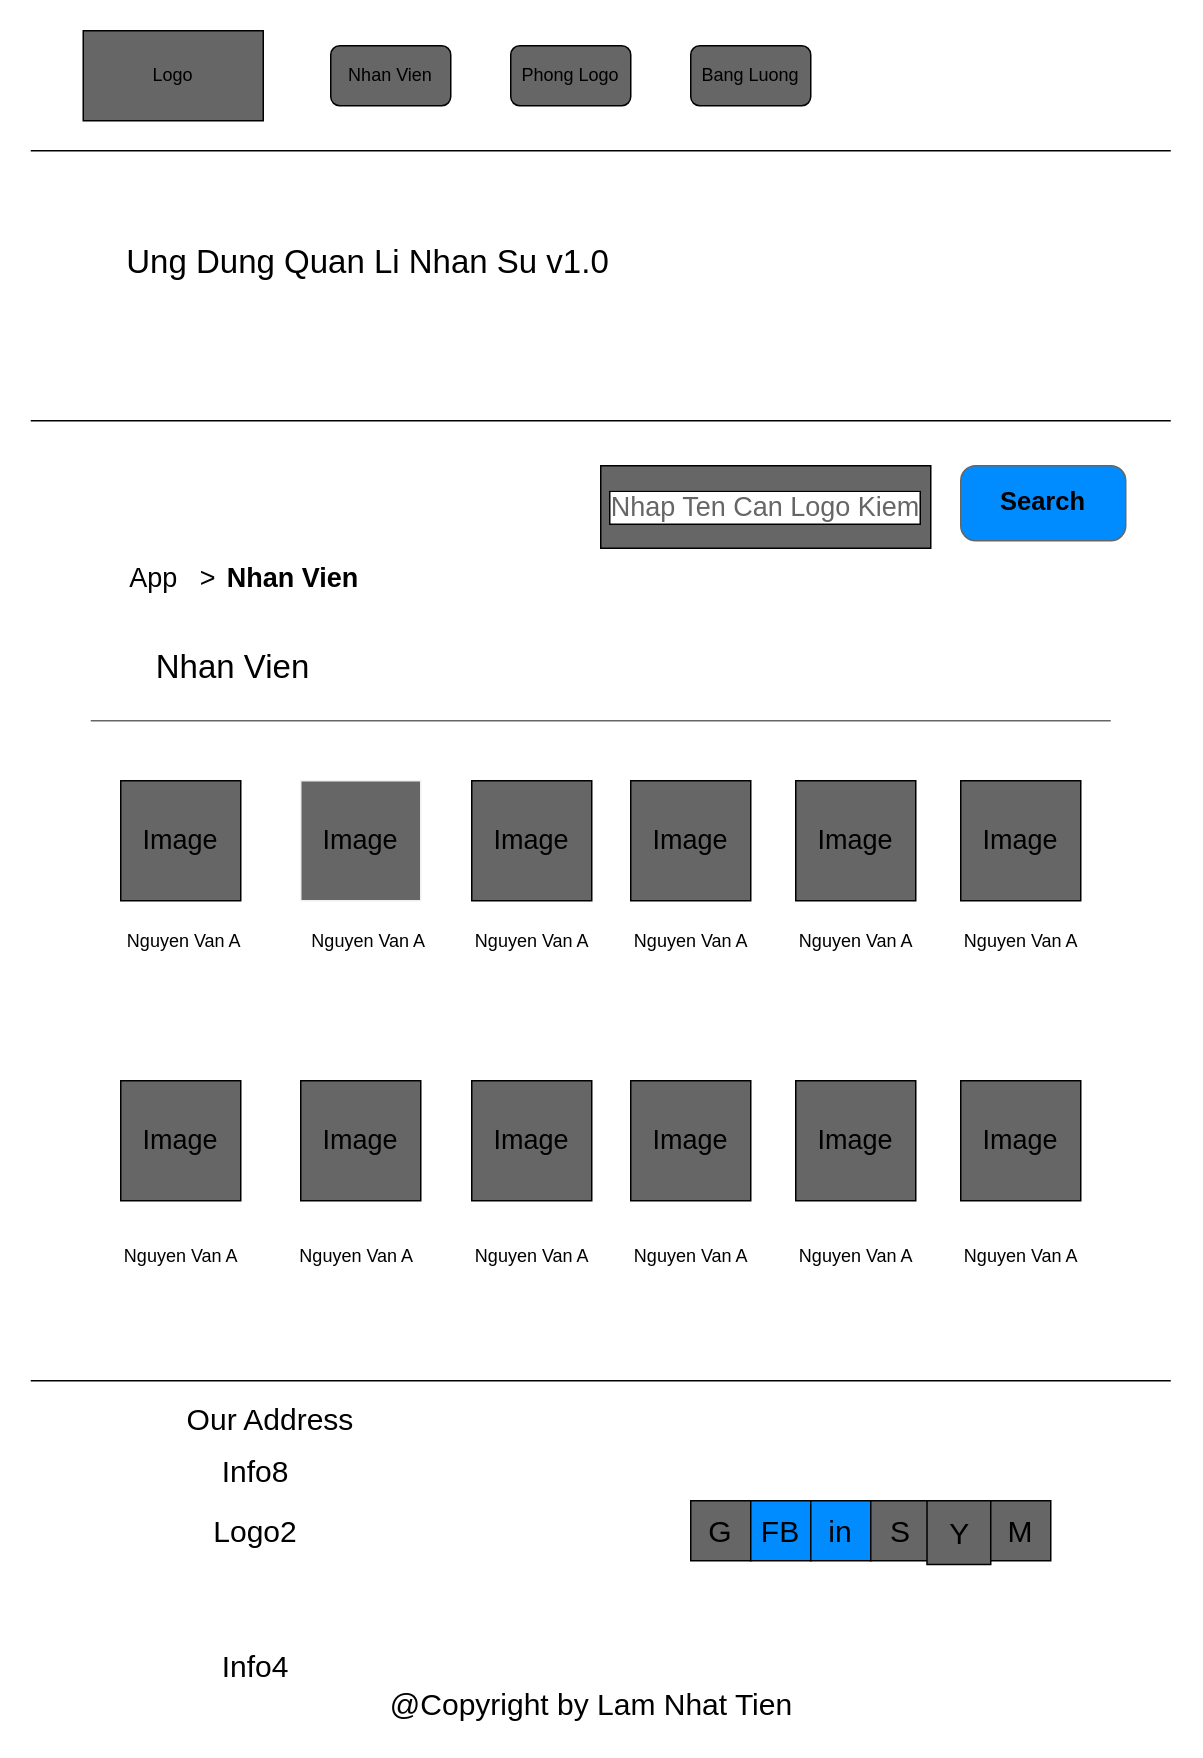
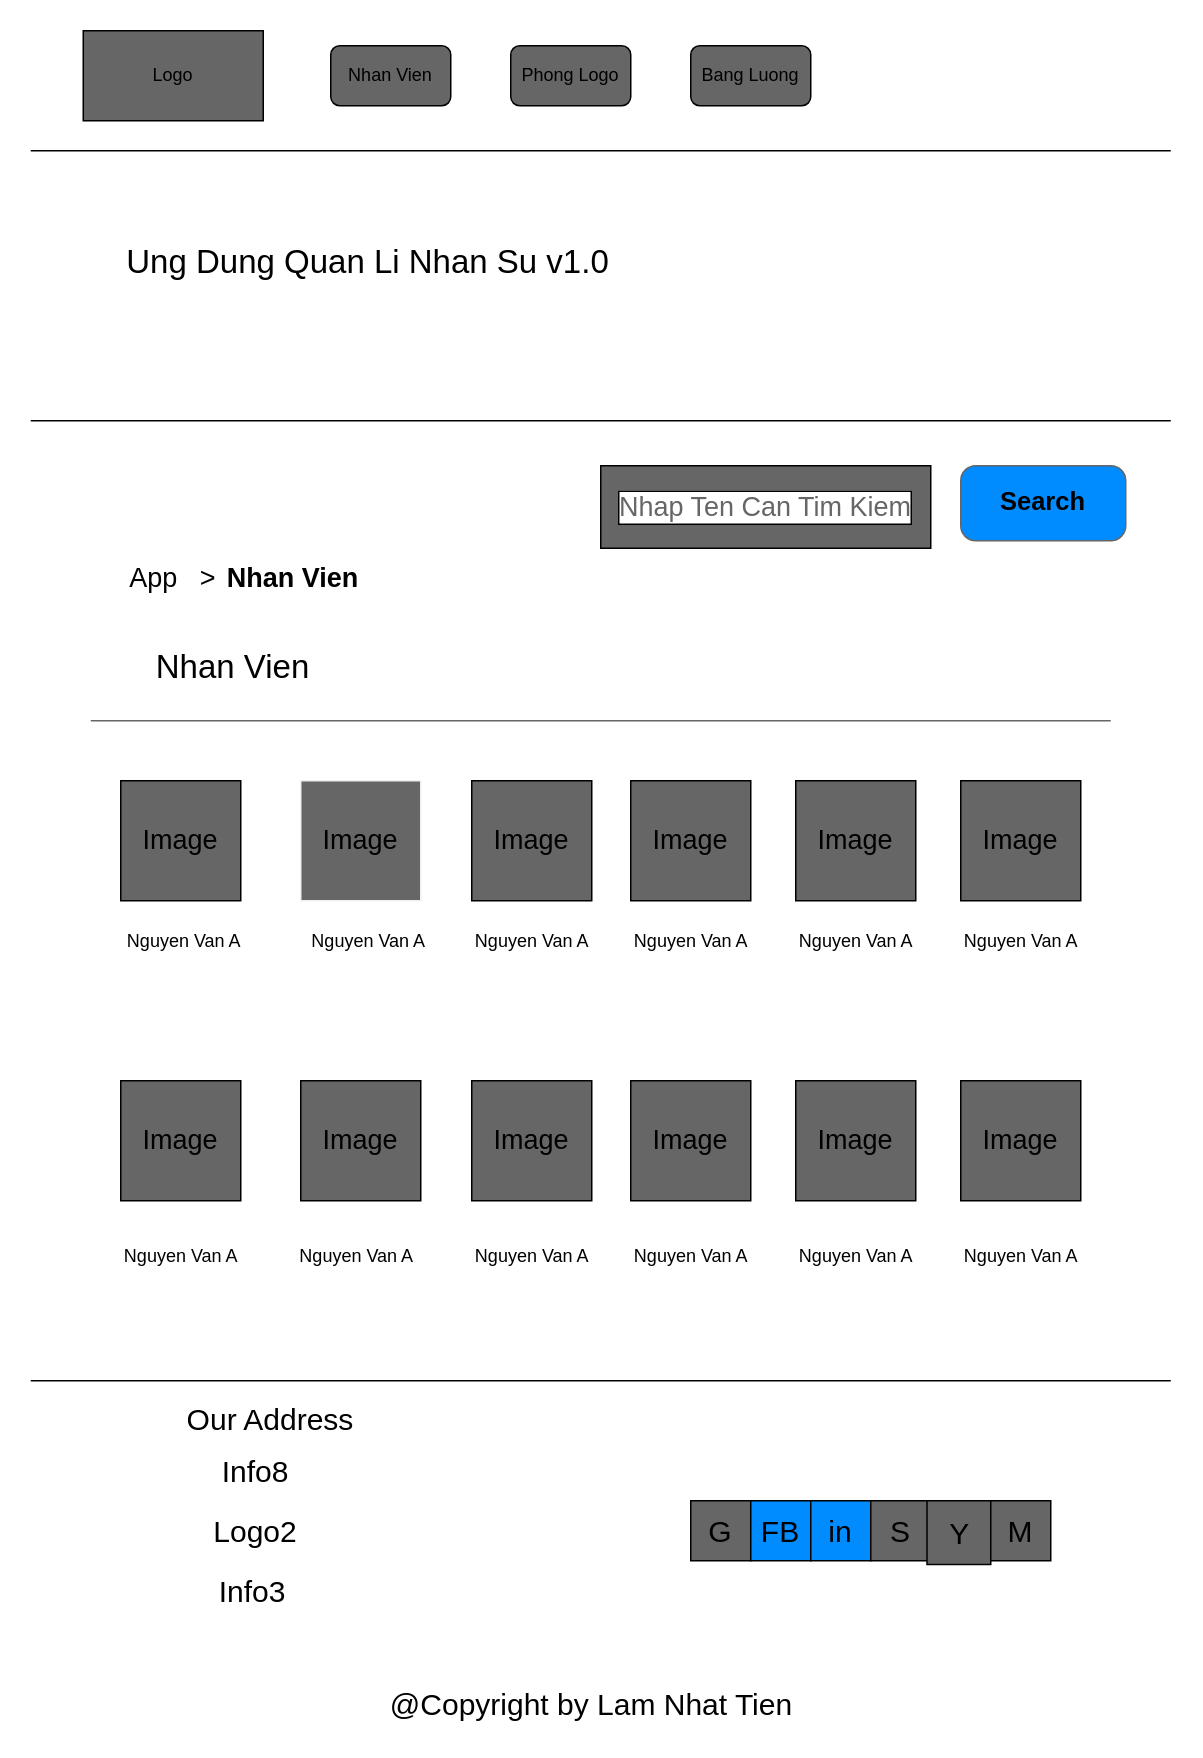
- <mxCell id="15" value="&lt;font&gt;Nhap Ten Can Logo Kiem&lt;/font&gt;" style="rounded=0;whiteSpace=wrap;html=1;fontSize=18;fontColor=#666666;labelBackgroundColor=default;labelBorderColor=#000000;fillColor=#666666;" vertex="1" parent="1"><mxGeometry x="400" y="310" width="220" height="55" as="geometry" /></mxCell>
+ <mxCell id="15" value="&lt;font&gt;Nhap Ten Can Tim Kiem&lt;/font&gt;" style="rounded=0;whiteSpace=wrap;html=1;fontSize=18;fontColor=#666666;labelBackgroundColor=default;labelBorderColor=#000000;fillColor=#666666;" vertex="1" parent="1"><mxGeometry x="400" y="310" width="220" height="55" as="geometry" /></mxCell>
+ <mxCell id="41" value="Info3" style="text;html=1;strokeColor=none;fillColor=none;align=center;verticalAlign=middle;whiteSpace=wrap;rounded=0;fontSize=20;fontColor=#000000;" vertex="1" parent="1"><mxGeometry x="137.5" y="1040" width="60" height="40" as="geometry" /></mxCell>
- <mxCell id="43" value="Info4" style="text;html=1;strokeColor=none;fillColor=none;align=center;verticalAlign=middle;whiteSpace=wrap;rounded=0;fontSize=20;fontColor=#000000;" vertex="1" parent="1"><mxGeometry x="140" y="1090" width="60" height="40" as="geometry" /></mxCell>
